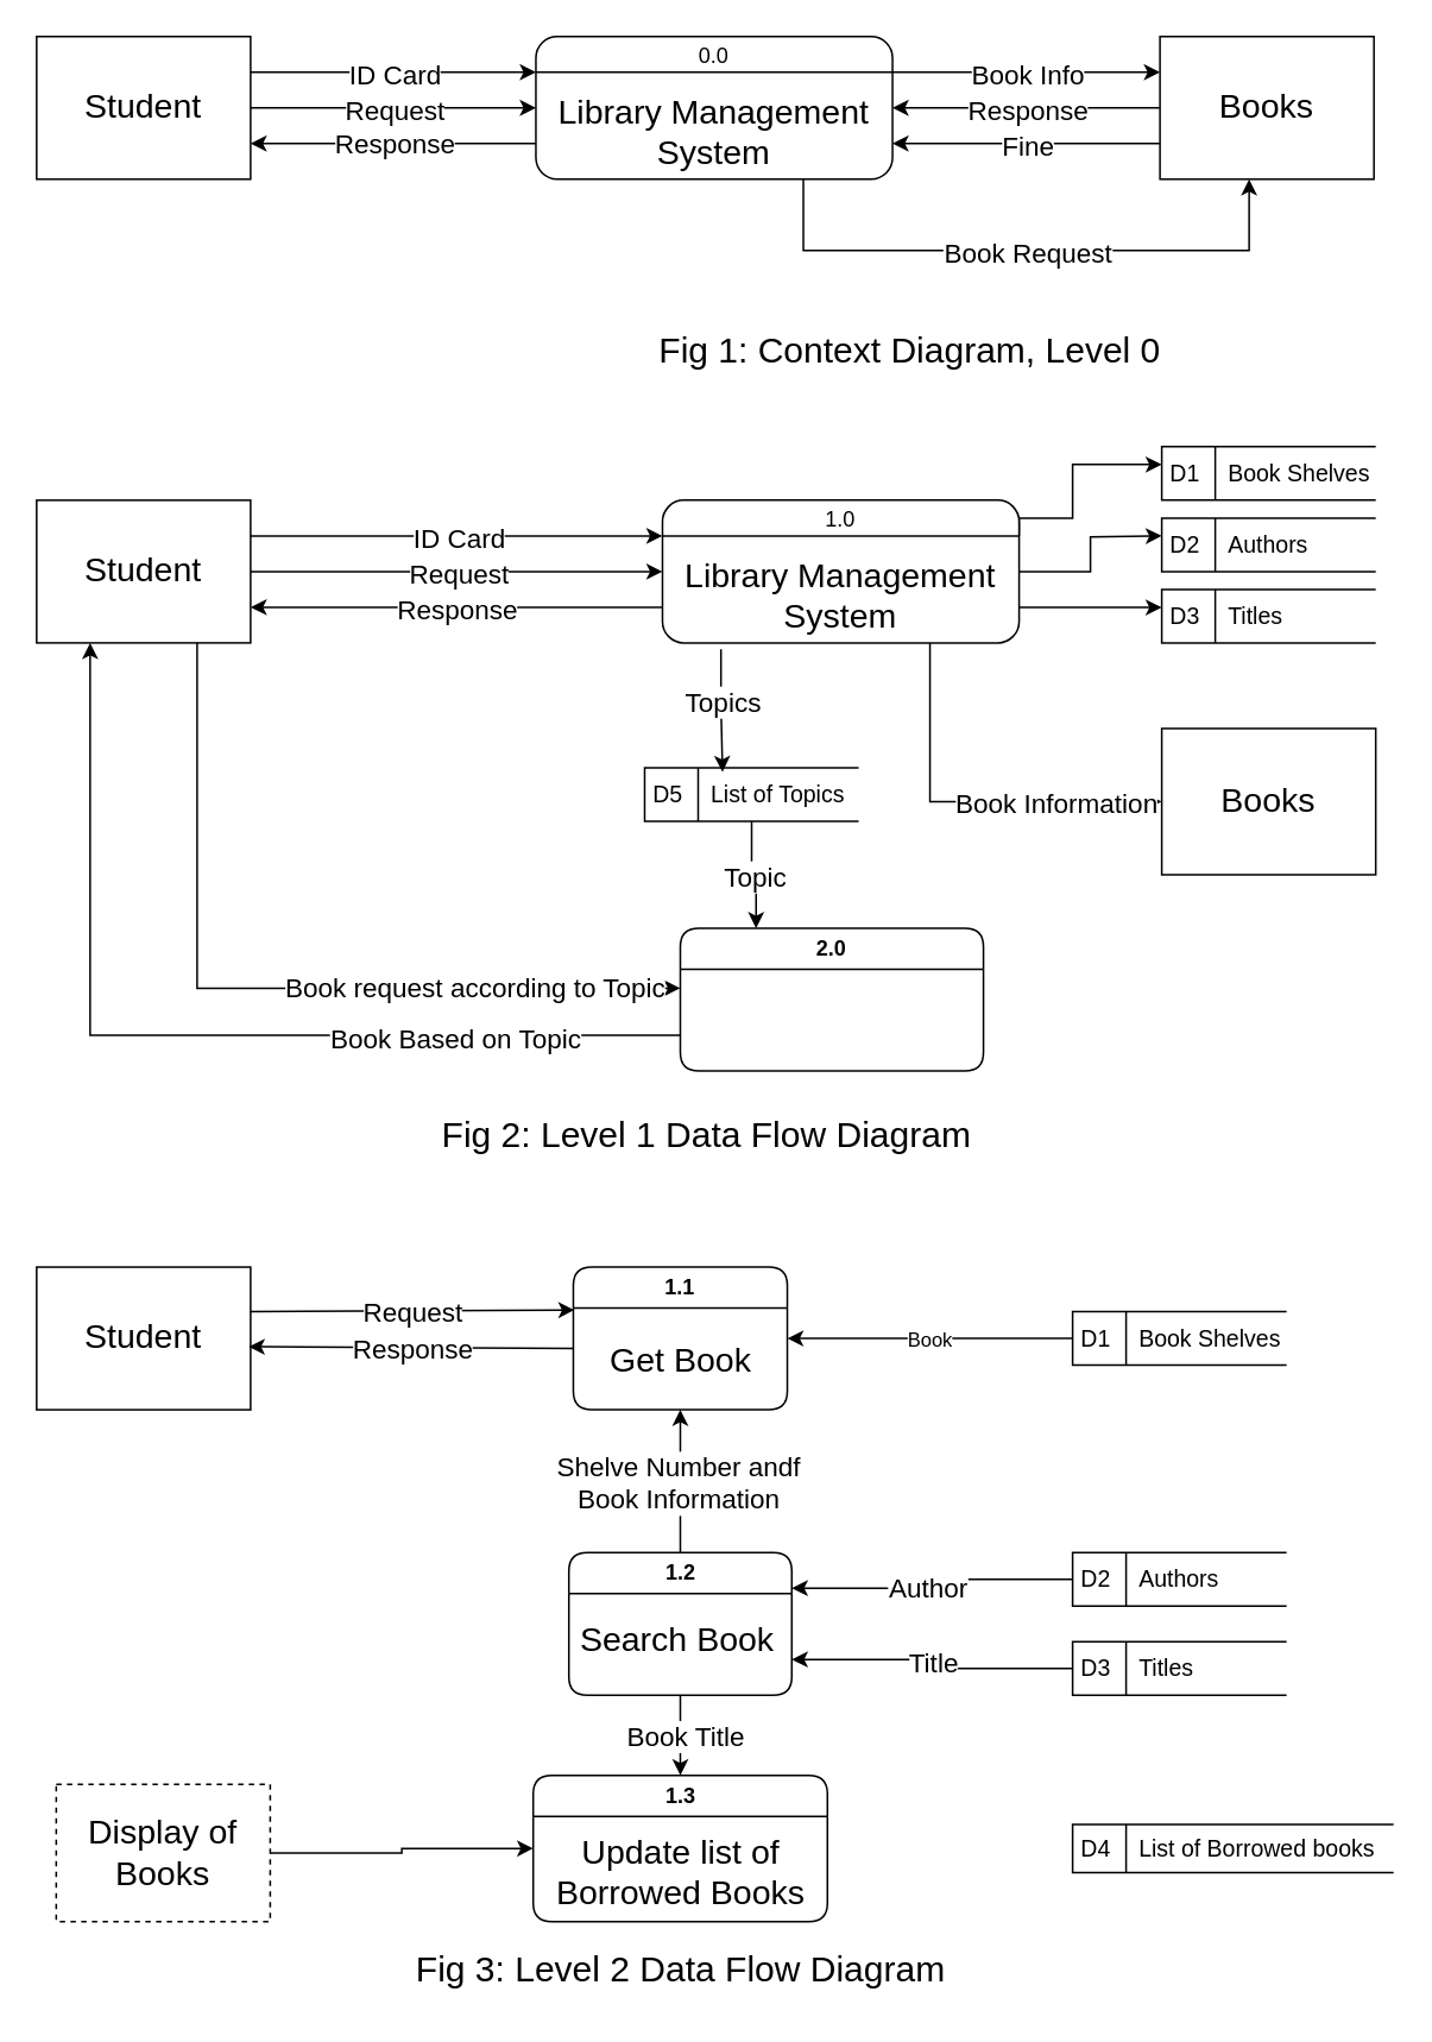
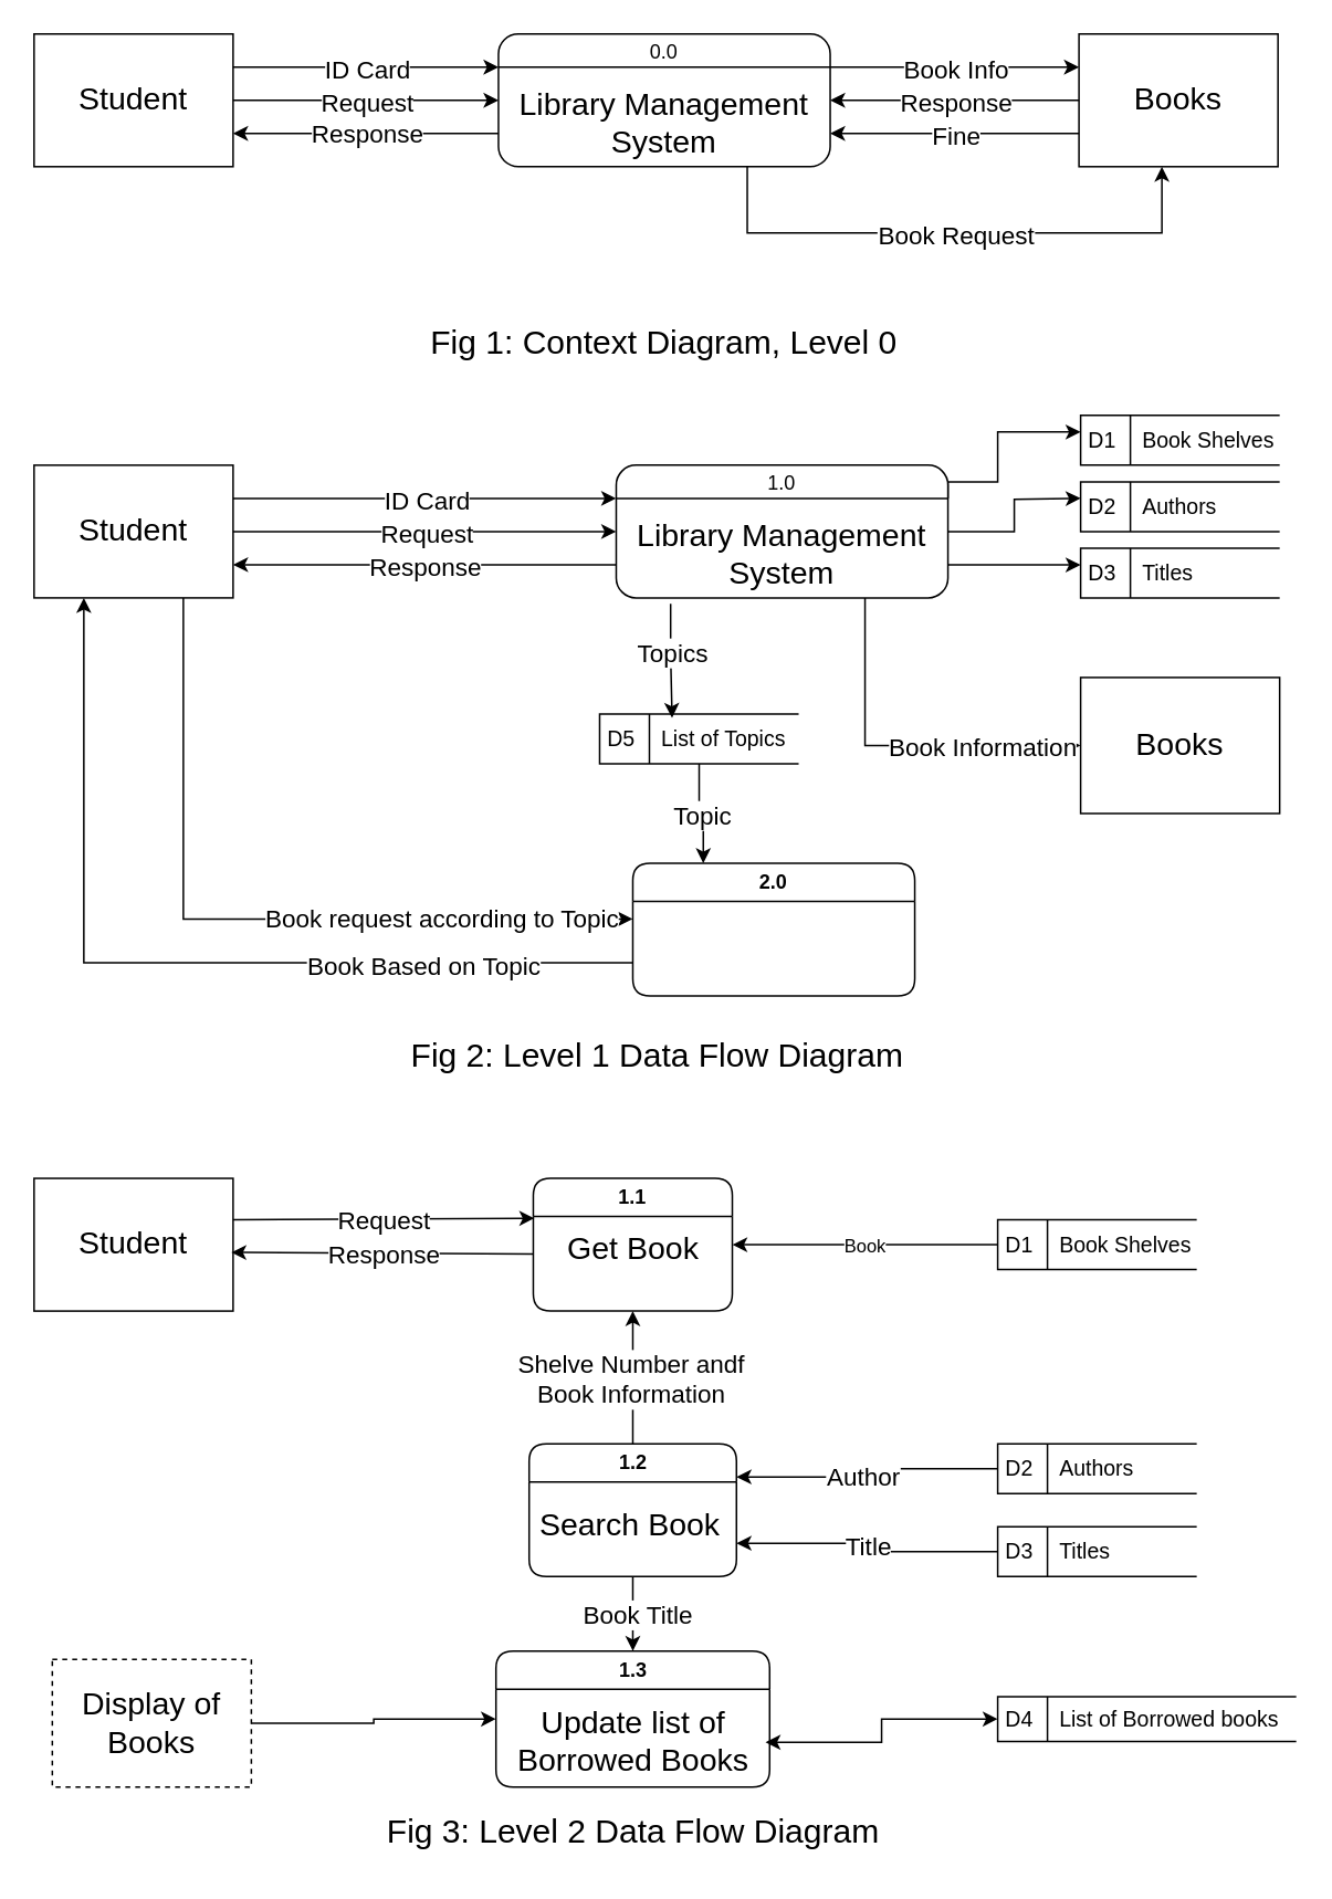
- <mxCell id="25" value="&lt;font style=&quot;font-size: 20px;&quot;&gt;Fig 1: Context Diagram, Level 0&lt;/font&gt;" style="text;html=1;strokeColor=none;fillColor=none;align=center;verticalAlign=middle;whiteSpace=wrap;rounded=0;fontSize=20;" parent="2" vertex="1"><mxGeometry x="330" y="160" width="320" height="30" as="geometry" /></mxCell>
+ <mxCell id="25" value="&lt;font style=&quot;font-size: 20px;&quot;&gt;Fig 1: Context Diagram, Level 0&lt;/font&gt;" style="text;html=1;strokeColor=none;fillColor=none;align=center;verticalAlign=middle;whiteSpace=wrap;rounded=0;fontSize=20;" parent="2" vertex="1"><mxGeometry x="220" y="170" width="320" height="30" as="geometry" /></mxCell>
- <mxCell id="77" value="Get Book" style="text;html=1;align=center;verticalAlign=middle;resizable=0;points=[];autosize=1;strokeColor=none;fillColor=none;fontSize=19;" parent="67" vertex="1"><mxGeometry x="311" y="33" width="100" height="40" as="geometry" /></mxCell>
+ <mxCell id="77" value="Get Book" style="text;html=1;align=center;verticalAlign=middle;resizable=0;points=[];autosize=1;strokeColor=none;fillColor=none;fontSize=19;" parent="67" vertex="1"><mxGeometry x="311" y="23" width="100" height="40" as="geometry" /></mxCell>
+ <mxCell id="97" style="edgeStyle=orthogonalEdgeStyle;rounded=0;orthogonalLoop=1;jettySize=auto;html=1;entryX=0;entryY=0.5;entryDx=0;entryDy=0;startArrow=classic;startFill=1;" edge="1" parent="67" source="75" target="96"><mxGeometry relative="1" as="geometry" /></mxCell>
